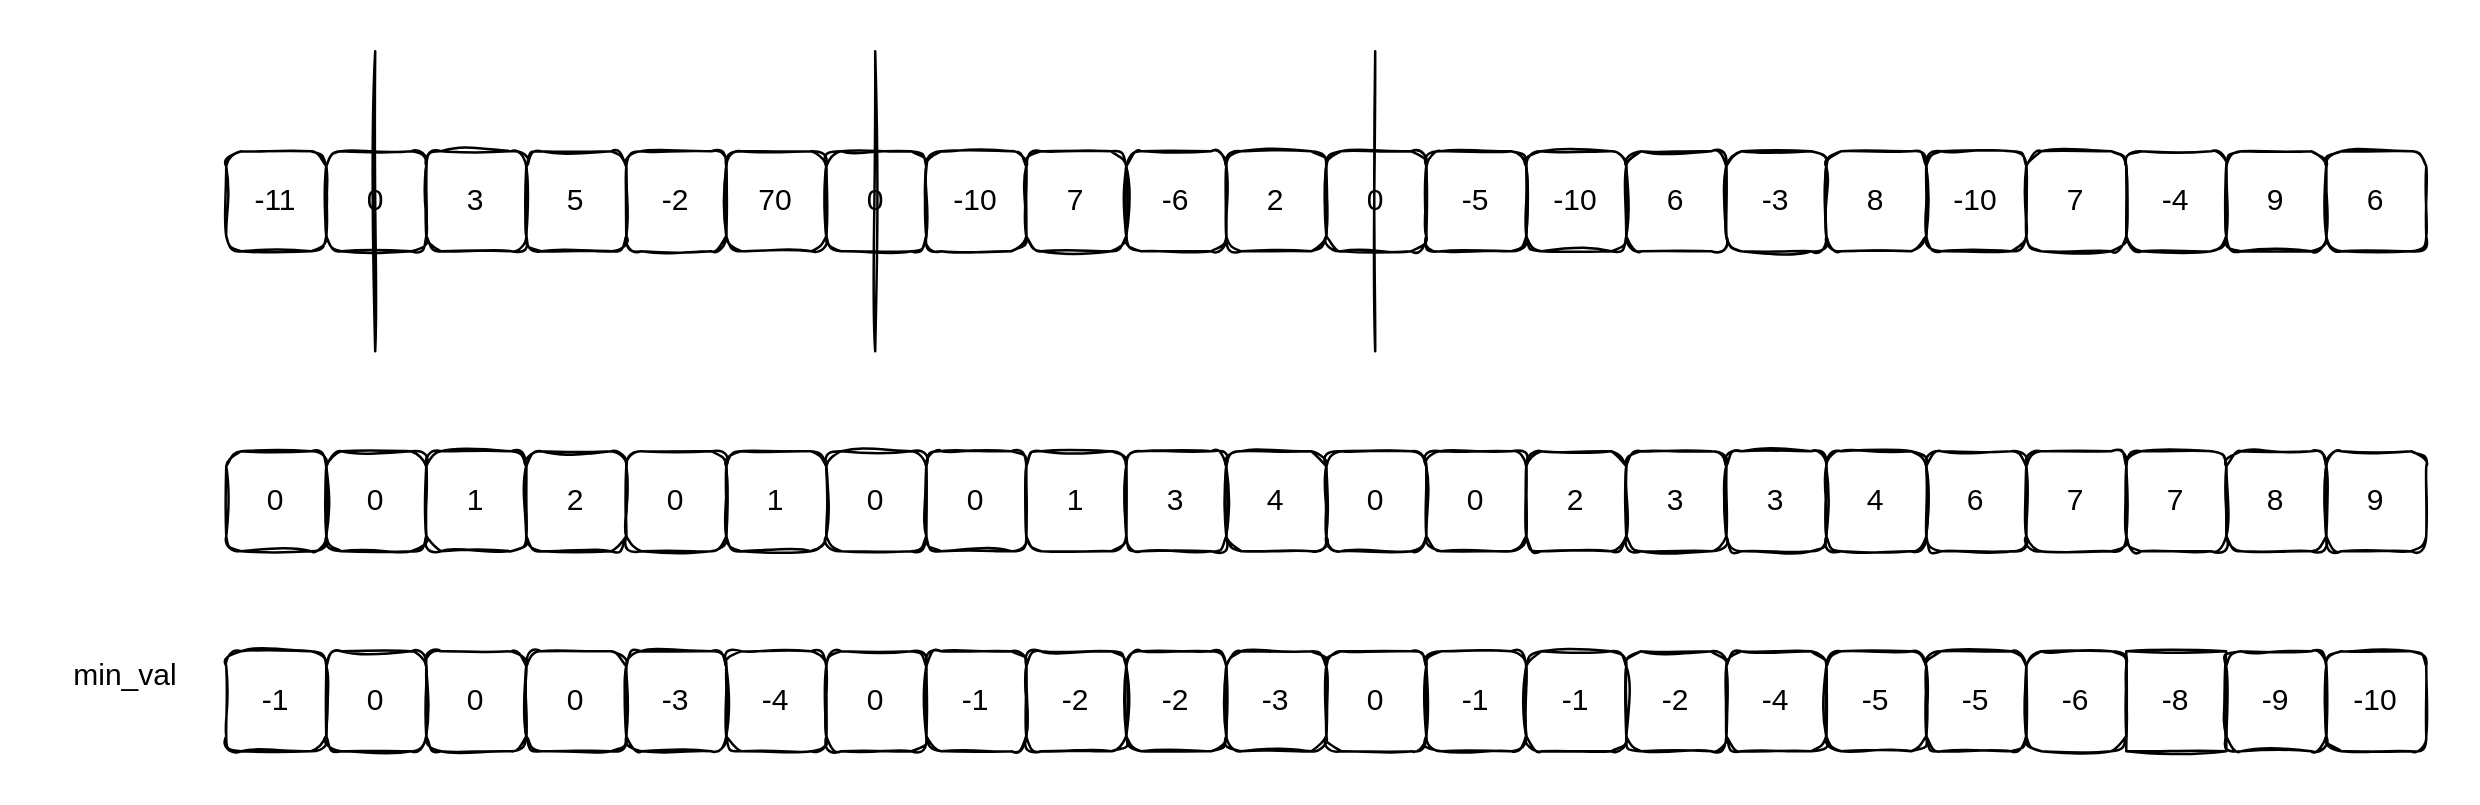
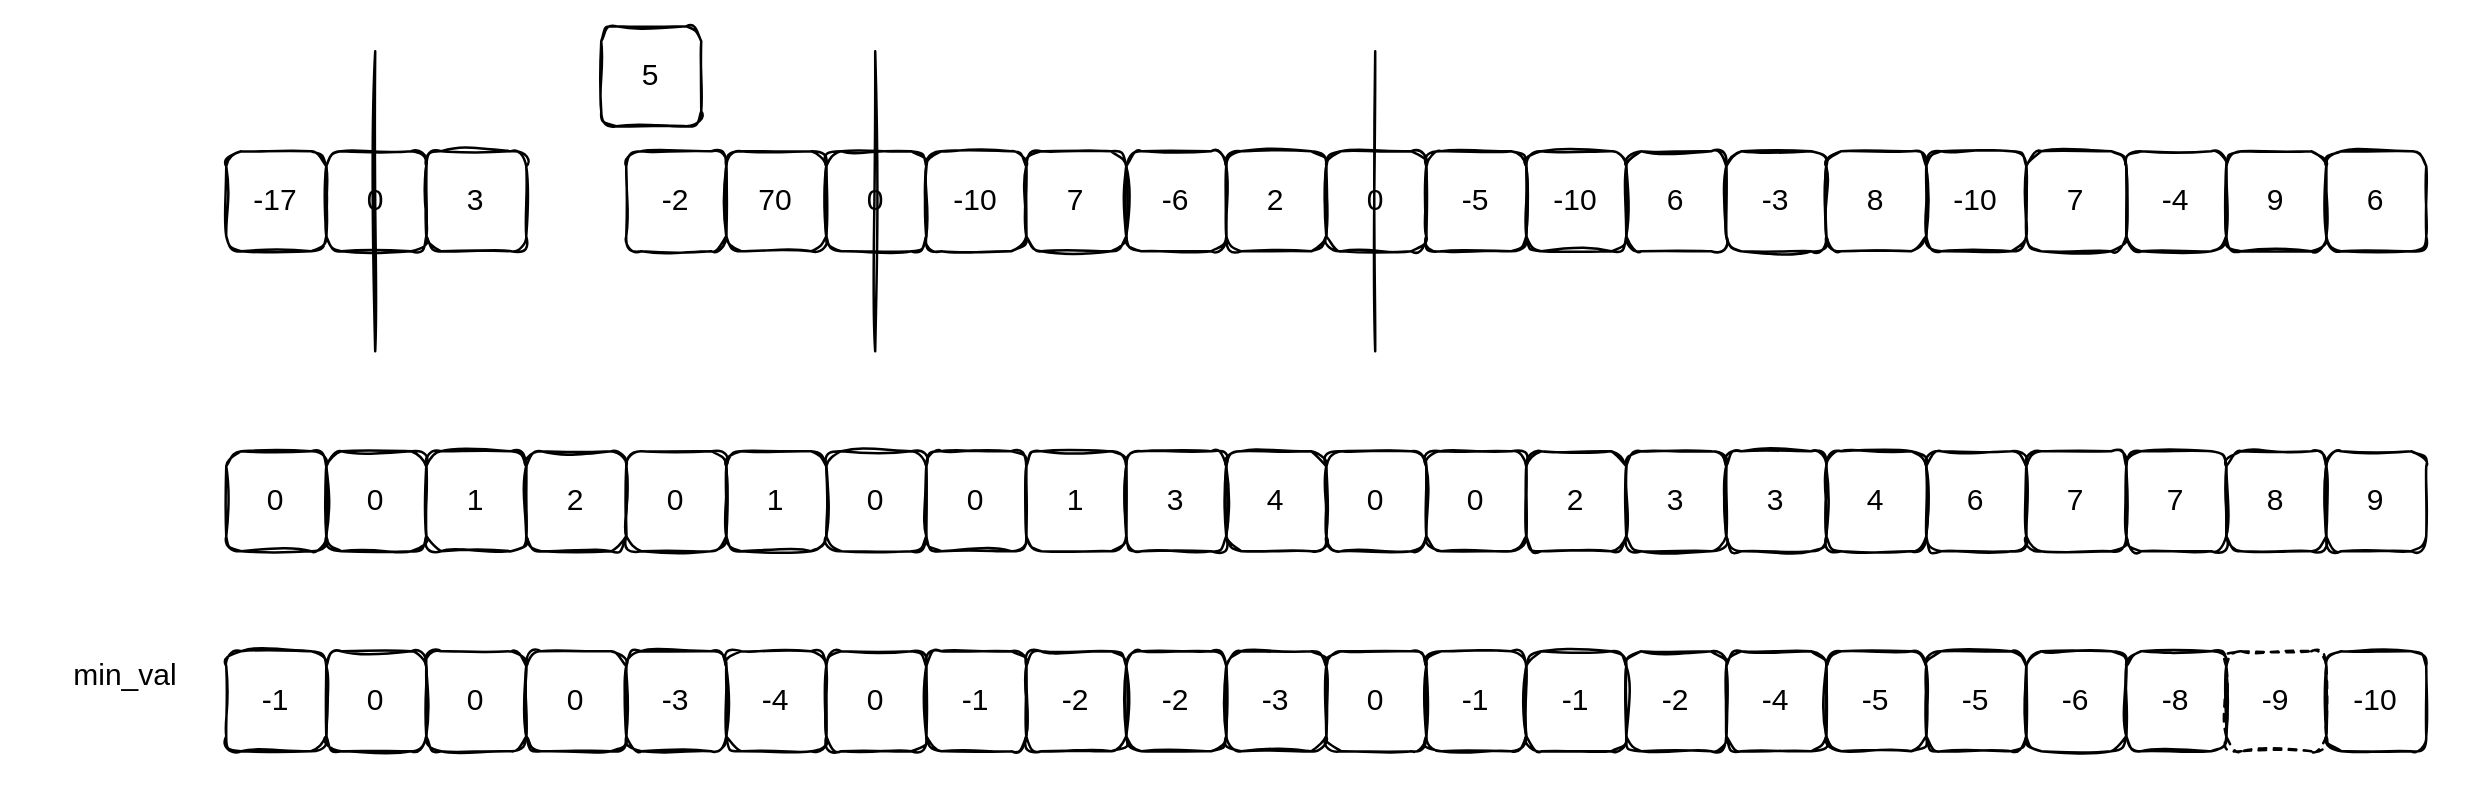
- <mxCell id="26" value="-11" style="rounded=1;whiteSpace=wrap;html=1;fillColor=none;sketch=1;" parent="1" vertex="1"><mxGeometry x="90" y="60" width="40" height="40" as="geometry" /></mxCell>
+ <mxCell id="26" value="-17" style="rounded=1;whiteSpace=wrap;html=1;fillColor=none;sketch=1;" parent="1" vertex="1"><mxGeometry x="90" y="60" width="40" height="40" as="geometry" /></mxCell>
- <mxCell id="3" value="5" style="rounded=1;whiteSpace=wrap;html=1;fillColor=none;sketch=1;" parent="1" vertex="1"><mxGeometry x="210" y="60" width="40" height="40" as="geometry" /></mxCell>
+ <mxCell id="3" value="5" style="rounded=1;whiteSpace=wrap;html=1;fillColor=none;sketch=1;" parent="1" vertex="1"><mxGeometry x="240" y="10" width="40" height="40" as="geometry" /></mxCell>
- <mxCell id="69" value="-8" style="whiteSpace=wrap;html=1;fillColor=none;sketch=1;rounded=0;" vertex="1" parent="1"><mxGeometry x="850" y="260" width="40" height="40" as="geometry" /></mxCell>
+ <mxCell id="69" value="-8" style="rounded=1;whiteSpace=wrap;html=1;fillColor=none;sketch=1;" vertex="1" parent="1"><mxGeometry x="850" y="260" width="40" height="40" as="geometry" /></mxCell>
- <mxCell id="70" value="-9" style="rounded=1;whiteSpace=wrap;html=1;fillColor=none;sketch=1;" vertex="1" parent="1"><mxGeometry x="890" y="260" width="40" height="40" as="geometry" /></mxCell>
+ <mxCell id="70" value="-9" style="rounded=1;whiteSpace=wrap;html=1;fillColor=none;sketch=1;dashed=1;" vertex="1" parent="1"><mxGeometry x="890" y="260" width="40" height="40" as="geometry" /></mxCell>
